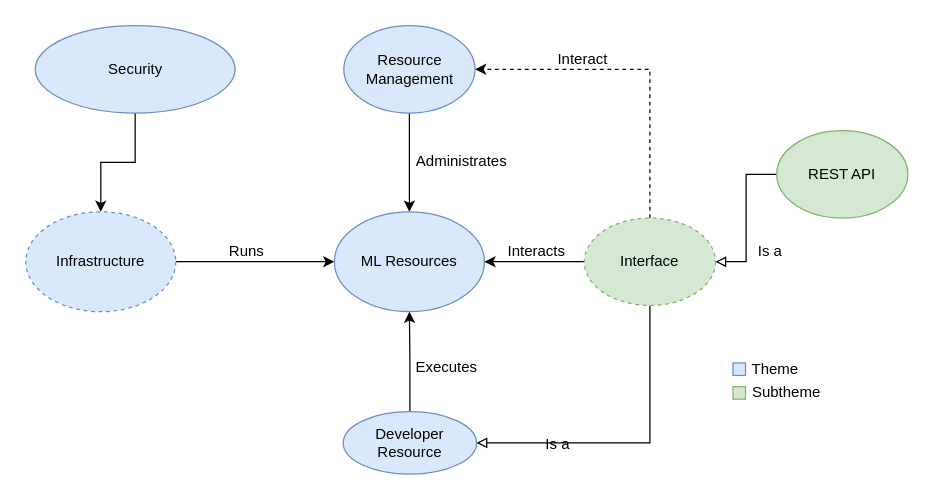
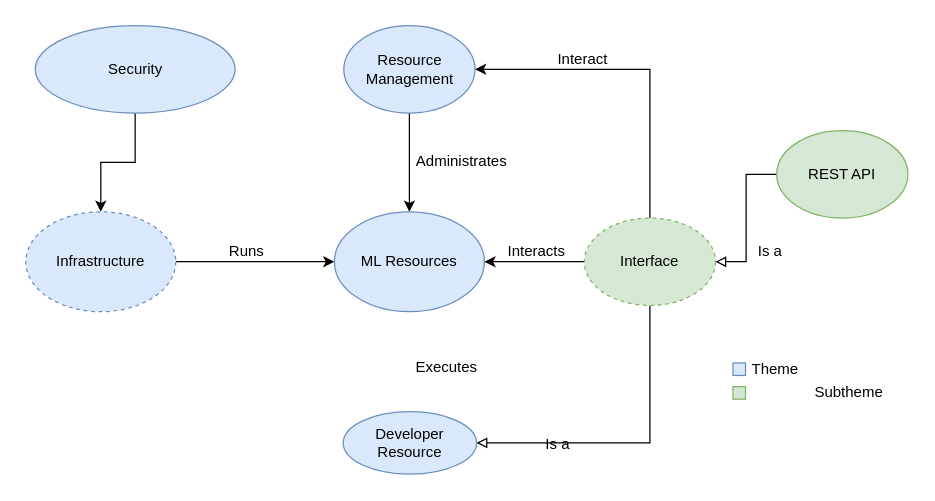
- <mxCell id="14" style="edgeStyle=orthogonalEdgeStyle;rounded=0;orthogonalLoop=1;jettySize=auto;html=1;entryX=1;entryY=0.5;entryDx=0;entryDy=0;exitX=0.5;exitY=0;exitDx=0;exitDy=0;dashed=1;" parent="1" source="17" target="5" edge="1"><mxGeometry relative="1" as="geometry" /></mxCell>
+ <mxCell id="14" style="edgeStyle=orthogonalEdgeStyle;rounded=0;orthogonalLoop=1;jettySize=auto;html=1;entryX=1;entryY=0.5;entryDx=0;entryDy=0;exitX=0.5;exitY=0;exitDx=0;exitDy=0;" parent="1" source="17" target="5" edge="1"><mxGeometry relative="1" as="geometry" /></mxCell>
- <mxCell id="9" style="edgeStyle=orthogonalEdgeStyle;rounded=0;orthogonalLoop=1;jettySize=auto;html=1;entryX=0.5;entryY=1;entryDx=0;entryDy=0;" parent="1" source="10" target="6" edge="1"><mxGeometry relative="1" as="geometry" /></mxCell>
- <mxCell id="27" value="Subtheme" style="text;html=1;align=center;verticalAlign=middle;whiteSpace=wrap;rounded=0;" vertex="1" parent="1"><mxGeometry x="604" y="304.5" width="50" height="19" as="geometry" /></mxCell>
+ <mxCell id="27" value="Subtheme" style="text;html=1;align=center;verticalAlign=middle;whiteSpace=wrap;rounded=0;" vertex="1" parent="1"><mxGeometry x="654" y="304.5" width="50" height="19" as="geometry" /></mxCell>
